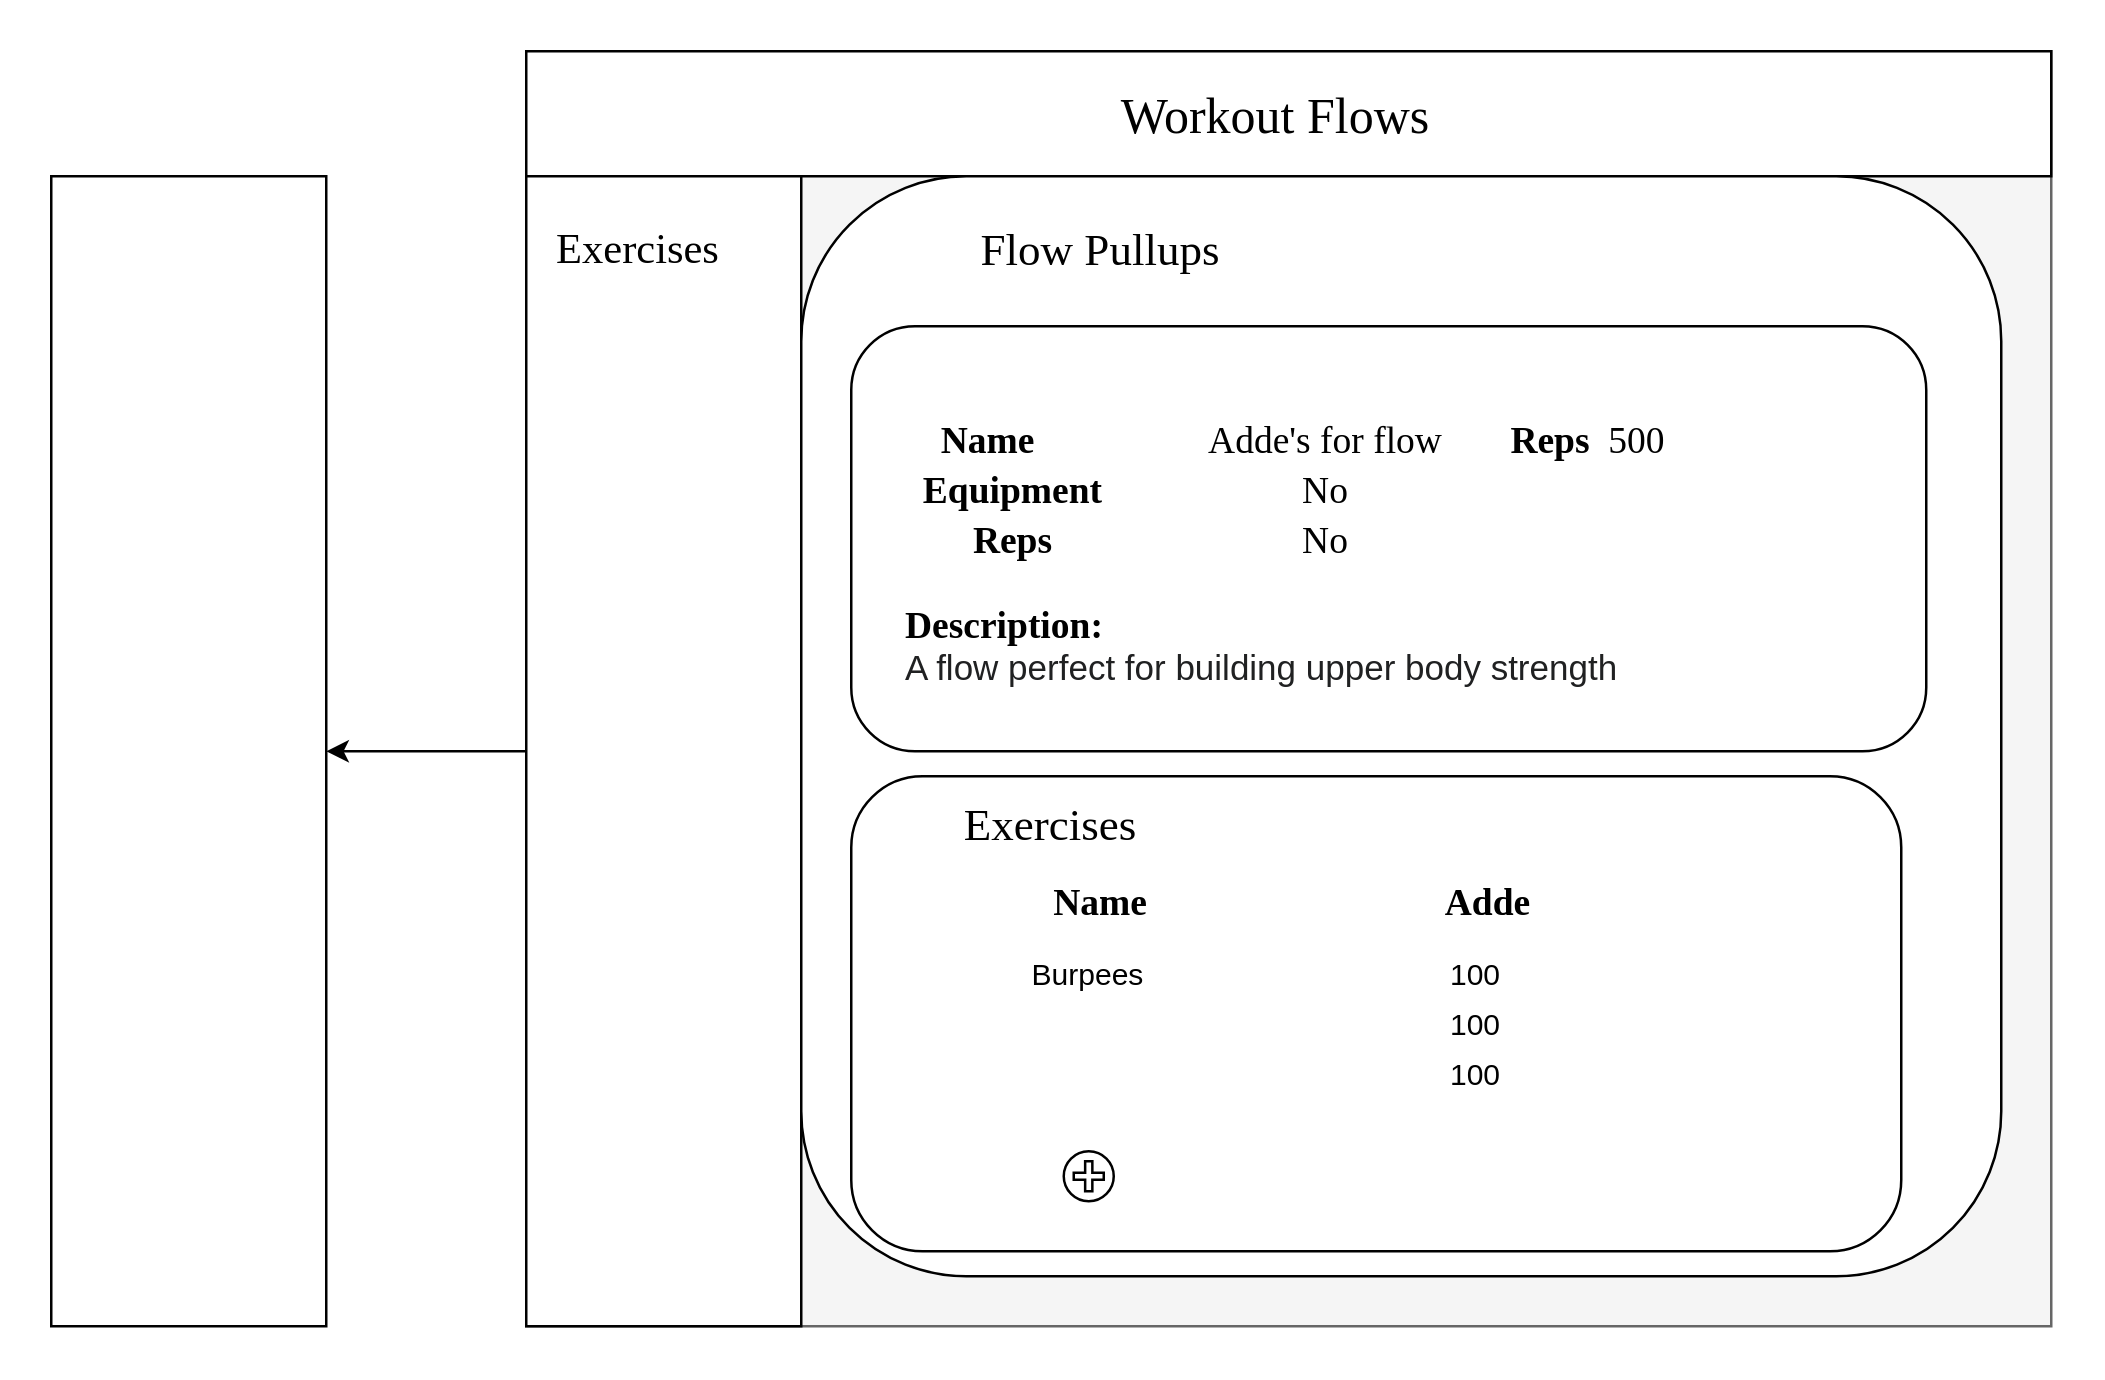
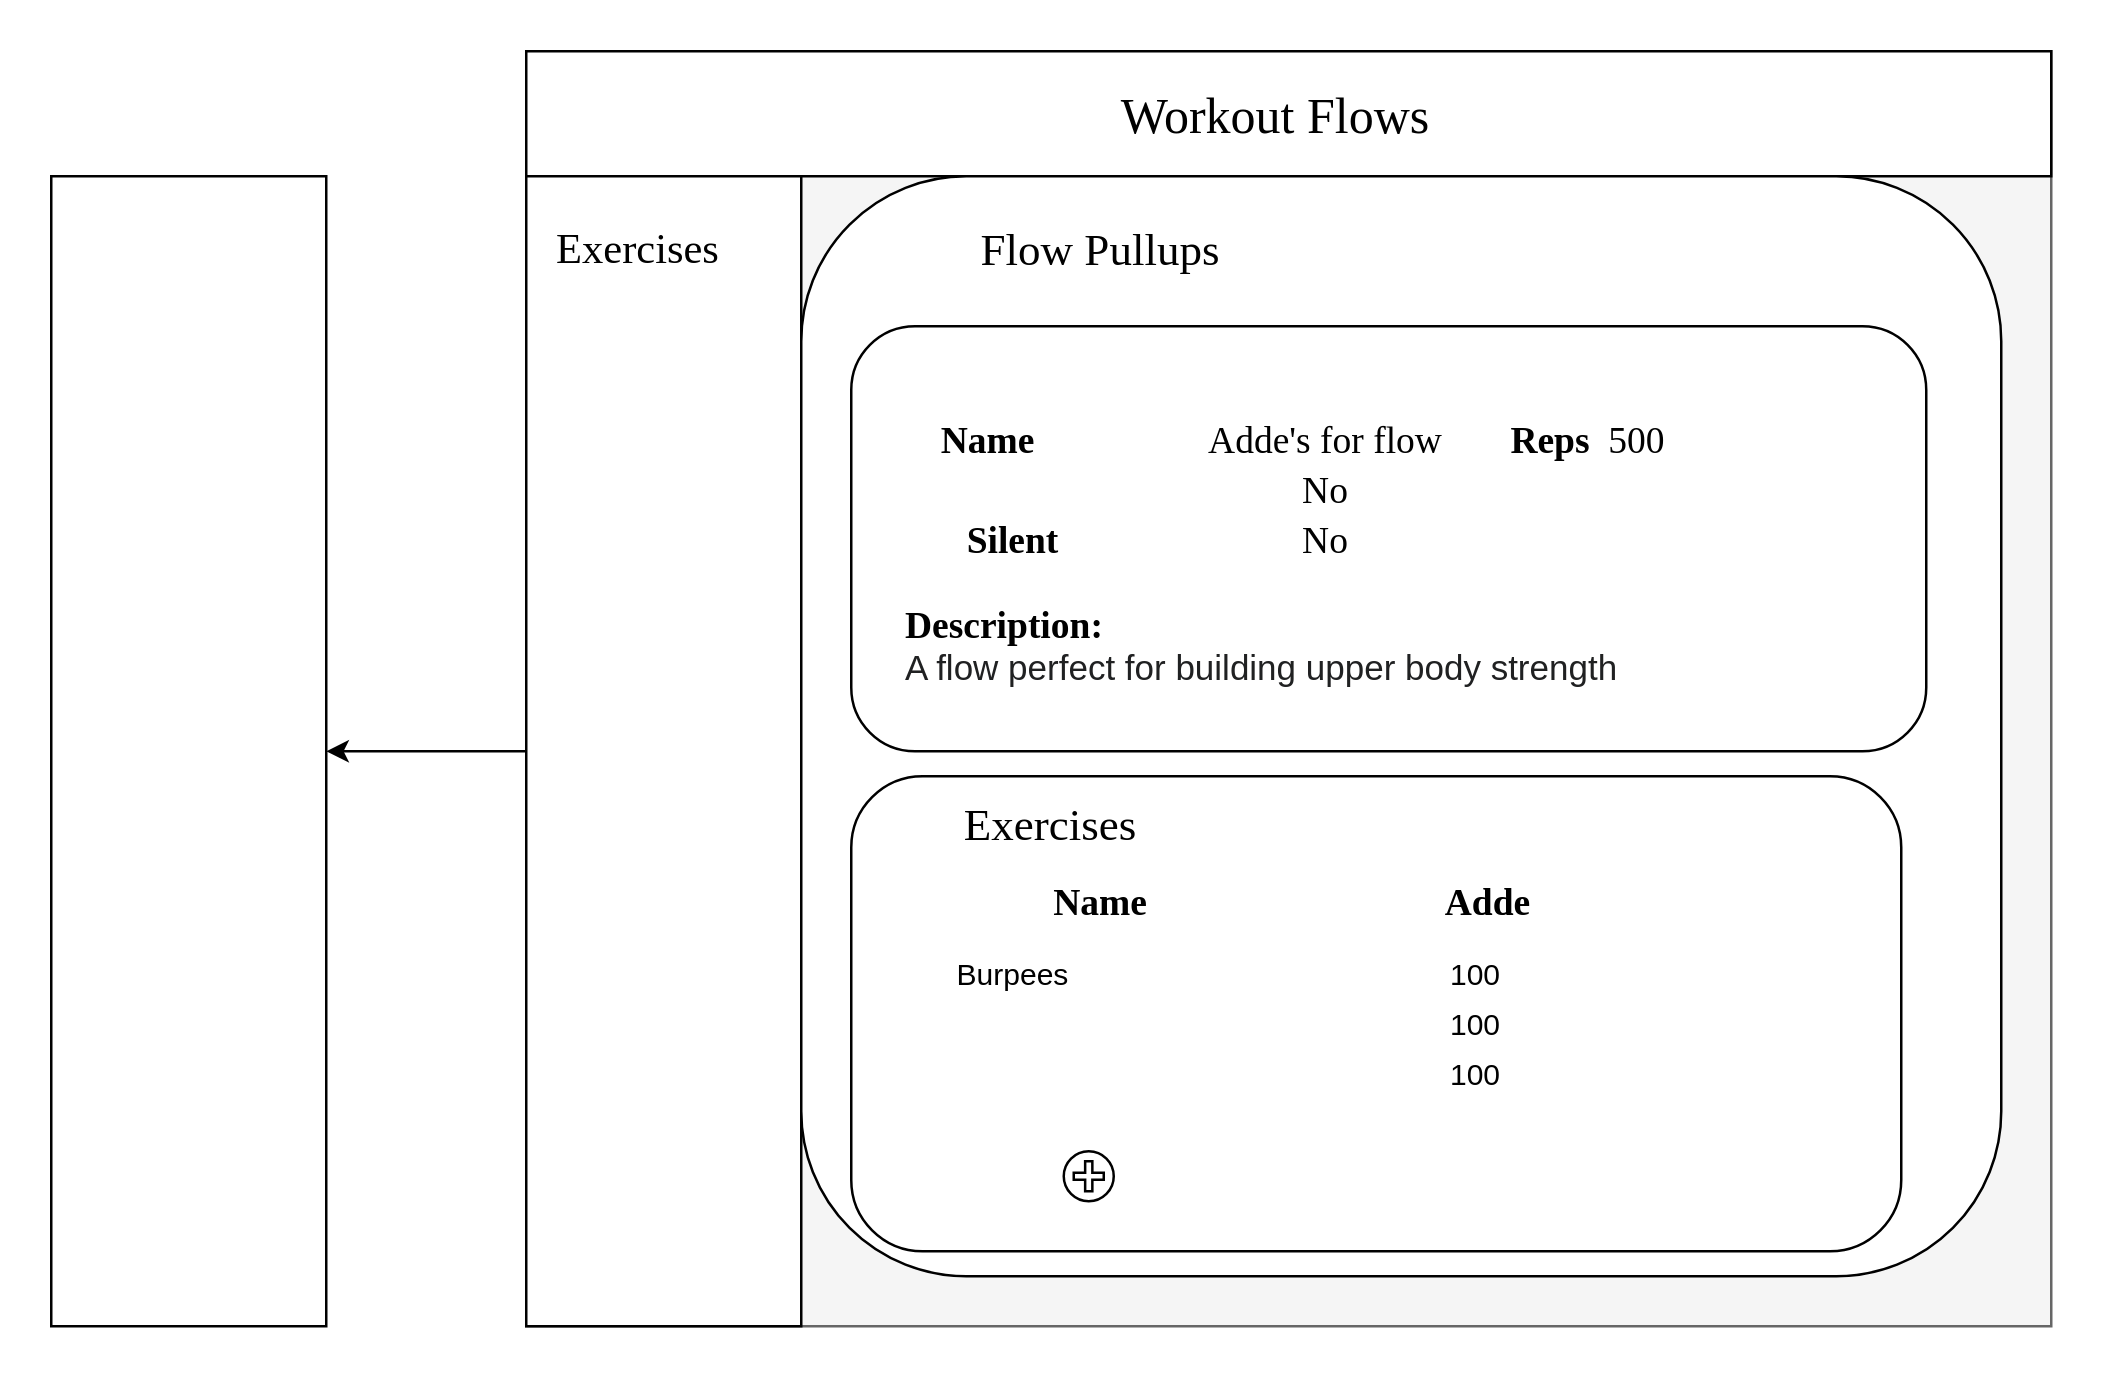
- <mxCell id="15" value="&lt;font style=&quot;font-size: 15px&quot; face=&quot;Garamond&quot;&gt;&lt;b&gt;Equipment&lt;/b&gt;&lt;/font&gt;" style="text;html=1;strokeColor=none;fillColor=none;align=center;verticalAlign=middle;whiteSpace=wrap;rounded=0;" parent="1" vertex="1"><mxGeometry x="360" y="185" width="90" height="20" as="geometry" /></mxCell>
- <mxCell id="17" value="&lt;font style=&quot;font-size: 15px&quot; face=&quot;Garamond&quot;&gt;&lt;b&gt;Reps&lt;/b&gt;&lt;/font&gt;" style="text;html=1;strokeColor=none;fillColor=none;align=center;verticalAlign=middle;whiteSpace=wrap;rounded=0;" vertex="1" parent="1"><mxGeometry x="360" y="205" width="90" height="20" as="geometry" /></mxCell>
+ <mxCell id="17" value="&lt;font style=&quot;font-size: 15px&quot; face=&quot;Garamond&quot;&gt;&lt;b&gt;Silent&lt;/b&gt;&lt;/font&gt;" style="text;html=1;strokeColor=none;fillColor=none;align=center;verticalAlign=middle;whiteSpace=wrap;rounded=0;" vertex="1" parent="1"><mxGeometry x="360" y="205" width="90" height="20" as="geometry" /></mxCell>
- <mxCell id="27" value="Burpees" style="text;html=1;strokeColor=none;fillColor=none;align=center;verticalAlign=middle;whiteSpace=wrap;rounded=0;" vertex="1" parent="1"><mxGeometry x="400" y="380" width="70" height="20" as="geometry" /></mxCell>
+ <mxCell id="27" value="Burpees" style="text;html=1;strokeColor=none;fillColor=none;align=center;verticalAlign=middle;whiteSpace=wrap;rounded=0;" vertex="1" parent="1"><mxGeometry x="370" y="380" width="70" height="20" as="geometry" /></mxCell>
